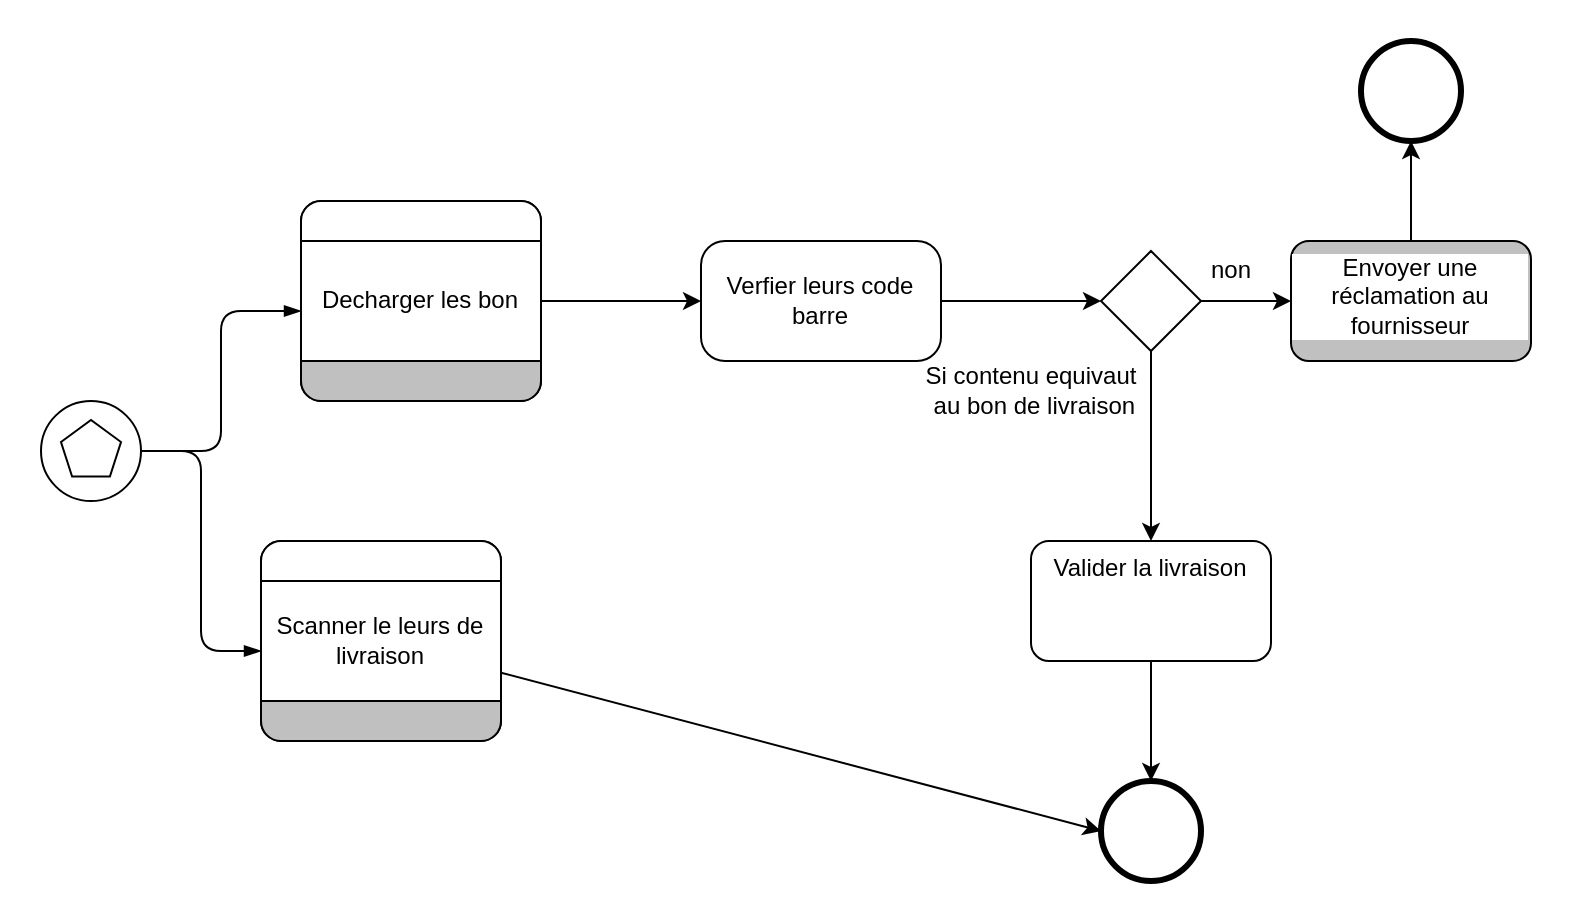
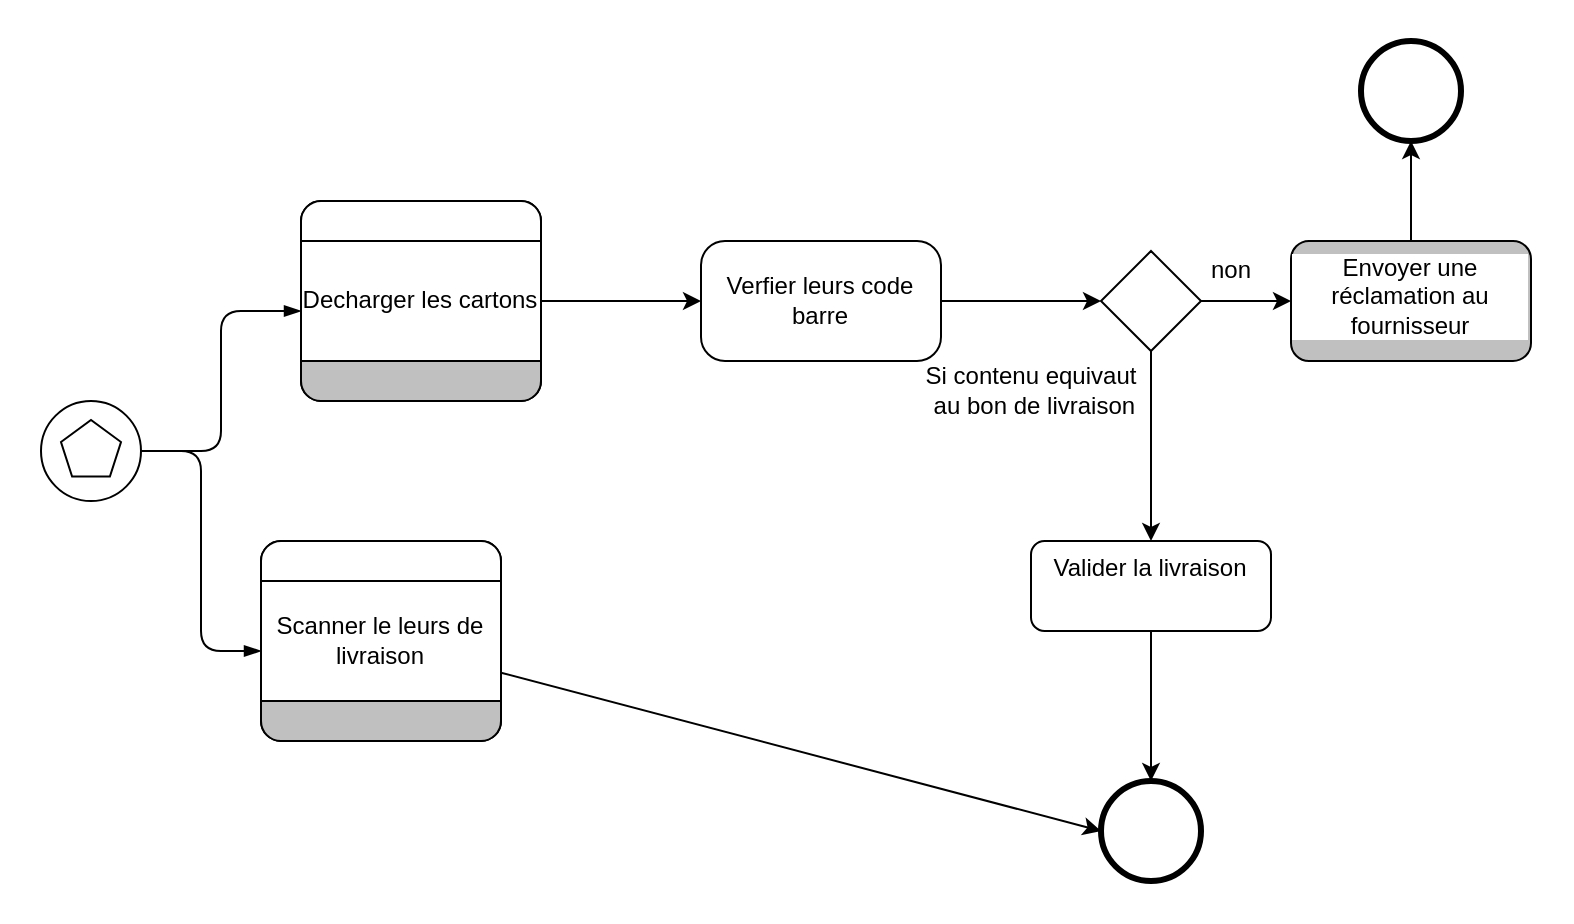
- <mxCell id="12" value="Decharger les bon" style="shape=mxgraph.bpmn.task;part=1;taskMarker=abstract;connectable=0;whiteSpace=wrap;html=1;" parent="10" vertex="1"><mxGeometry y="20" width="120" height="60" as="geometry" /></mxCell>
+ <mxCell id="12" value="Decharger les cartons" style="shape=mxgraph.bpmn.task;part=1;taskMarker=abstract;connectable=0;whiteSpace=wrap;html=1;" parent="10" vertex="1"><mxGeometry y="20" width="120" height="60" as="geometry" /></mxCell>
- <mxCell id="22" value="Valider la livraison" style="rounded=1;whiteSpace=wrap;html=1;verticalAlign=top;labelBackgroundColor=#ffffff;" vertex="1" parent="1"><mxGeometry x="515" y="270" width="120" height="60" as="geometry" /></mxCell>
+ <mxCell id="22" value="Valider la livraison" style="rounded=1;whiteSpace=wrap;html=1;verticalAlign=top;labelBackgroundColor=#ffffff;" vertex="1" parent="1"><mxGeometry x="515" y="270" width="120" height="45" as="geometry" /></mxCell>
